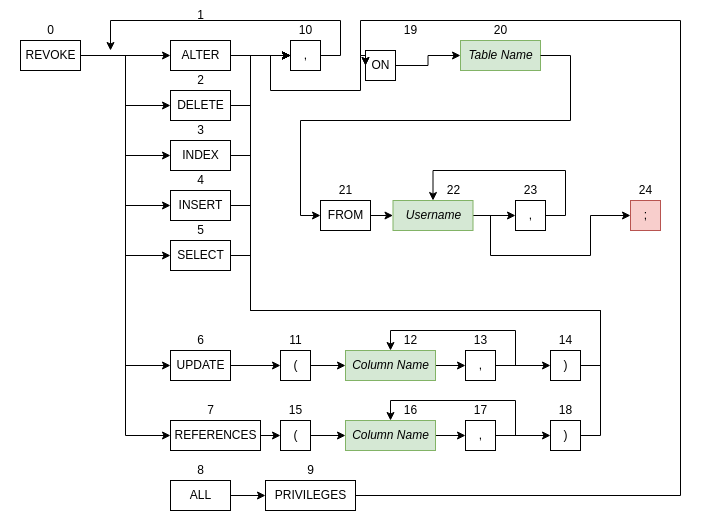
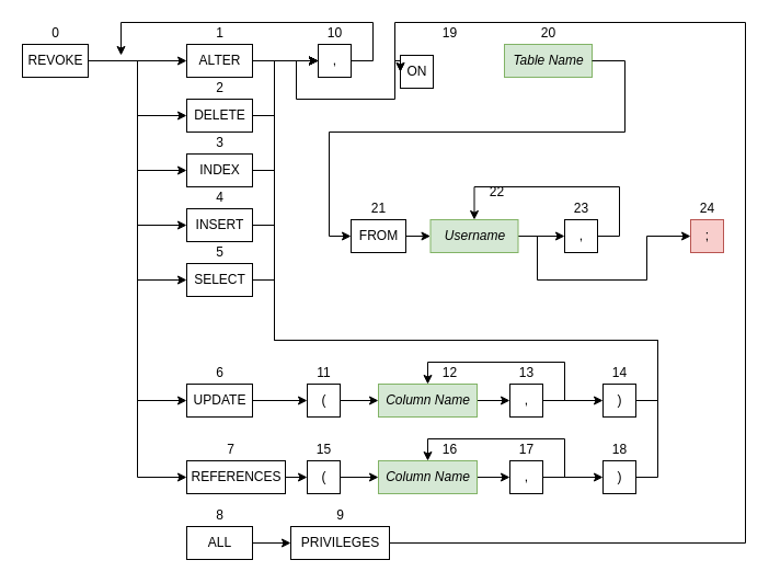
- <mxCell id="25" value="1" style="text;html=1;align=center;verticalAlign=middle;resizable=0;points=[];autosize=1;" parent="1" vertex="1"><mxGeometry x="190" y="5" width="20" height="20" as="geometry" /></mxCell>
+ <mxCell id="25" value="1" style="text;html=1;align=center;verticalAlign=middle;resizable=0;points=[];autosize=1;" parent="1" vertex="1"><mxGeometry x="190" y="20" width="20" height="20" as="geometry" /></mxCell>
- <mxCell id="17" style="edgeStyle=orthogonalEdgeStyle;rounded=0;orthogonalLoop=1;jettySize=auto;html=1;exitX=1;exitY=0.5;exitDx=0;exitDy=0;entryX=0;entryY=0.5;entryDx=0;entryDy=0;" parent="1" source="18" target="20" edge="1"><mxGeometry relative="1" as="geometry"><mxPoint x="545" y="55" as="targetPoint" /></mxGeometry></mxCell>
- <mxCell id="76" value="22" style="text;html=1;align=center;verticalAlign=middle;resizable=0;points=[];autosize=1;" parent="1" vertex="1"><mxGeometry x="437.5" y="180" width="30" height="20" as="geometry" /></mxCell>
+ <mxCell id="76" value="22" style="text;html=1;align=center;verticalAlign=middle;resizable=0;points=[];autosize=1;" parent="1" vertex="1"><mxGeometry x="437.5" y="165" width="30" height="20" as="geometry" /></mxCell>
